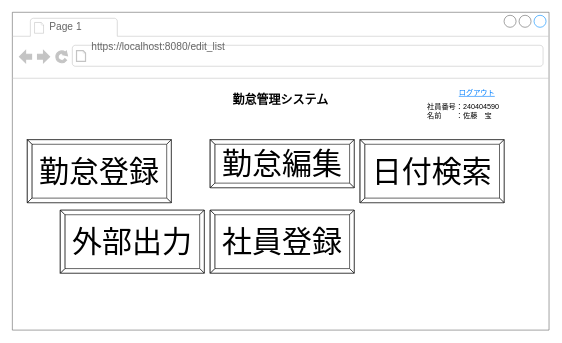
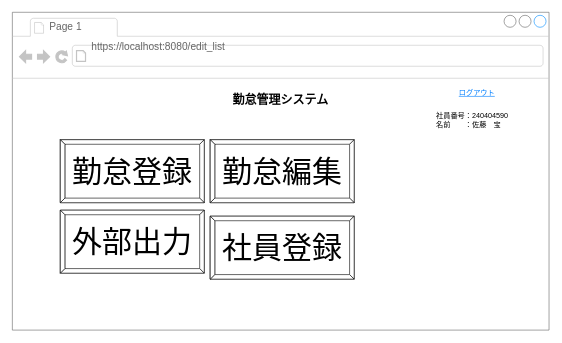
- <mxCell id="7" value="&lt;div&gt;社員番号：240404590&lt;/div&gt;&lt;div&gt;名前　　：佐藤　宝&lt;/div&gt;" style="text;html=1;align=left;verticalAlign=middle;whiteSpace=wrap;rounded=0;" vertex="1" parent="2"><mxGeometry x="690" y="150" width="130" height="30" as="geometry" /></mxCell>
+ <mxCell id="7" value="&lt;div&gt;社員番号：240404590&lt;/div&gt;&lt;div&gt;名前　　：佐藤　宝&lt;/div&gt;" style="text;html=1;align=left;verticalAlign=middle;whiteSpace=wrap;rounded=0;" vertex="1" parent="2"><mxGeometry x="705" y="165" width="130" height="30" as="geometry" /></mxCell>
- <mxCell id="9" value="&lt;font style=&quot;font-size: 50px;&quot;&gt;勤怠編集&lt;/font&gt;" style="labelPosition=center;verticalLabelPosition=middle;align=center;html=1;shape=mxgraph.basic.button;dx=7.6;whiteSpace=wrap;" vertex="1" parent="2"><mxGeometry x="330" y="212.5" width="240" height="80" as="geometry" /></mxCell>
+ <mxCell id="9" value="&lt;font style=&quot;font-size: 50px;&quot;&gt;勤怠編集&lt;/font&gt;" style="labelPosition=center;verticalLabelPosition=middle;align=center;html=1;shape=mxgraph.basic.button;dx=7.6;whiteSpace=wrap;" vertex="1" parent="2"><mxGeometry x="330" y="212.5" width="240" height="105" as="geometry" /></mxCell>
- <mxCell id="8" value="&lt;font style=&quot;font-size: 50px;&quot;&gt;勤怠登録&lt;/font&gt;" style="labelPosition=center;verticalLabelPosition=middle;align=center;html=1;shape=mxgraph.basic.button;dx=7.6;whiteSpace=wrap;" vertex="1" parent="2"><mxGeometry x="25" y="212.5" width="240" height="105" as="geometry" /></mxCell>
+ <mxCell id="8" value="&lt;font style=&quot;font-size: 50px;&quot;&gt;勤怠登録&lt;/font&gt;" style="labelPosition=center;verticalLabelPosition=middle;align=center;html=1;shape=mxgraph.basic.button;dx=7.6;whiteSpace=wrap;" vertex="1" parent="2"><mxGeometry x="80" y="212.5" width="240" height="105" as="geometry" /></mxCell>
- <mxCell id="10" value="&lt;span style=&quot;font-size: 50px;&quot;&gt;日付検索&lt;/span&gt;" style="labelPosition=center;verticalLabelPosition=middle;align=center;html=1;shape=mxgraph.basic.button;dx=7.6;whiteSpace=wrap;" vertex="1" parent="2"><mxGeometry x="580" y="212.5" width="240" height="105" as="geometry" /></mxCell>
- <mxCell id="12" value="&lt;font style=&quot;font-size: 50px;&quot;&gt;社員登録&lt;/font&gt;" style="labelPosition=center;verticalLabelPosition=middle;align=center;html=1;shape=mxgraph.basic.button;dx=7.6;whiteSpace=wrap;" vertex="1" parent="2"><mxGeometry x="330" y="330" width="240" height="105" as="geometry" /></mxCell>
+ <mxCell id="12" value="&lt;font style=&quot;font-size: 50px;&quot;&gt;社員登録&lt;/font&gt;" style="labelPosition=center;verticalLabelPosition=middle;align=center;html=1;shape=mxgraph.basic.button;dx=7.6;whiteSpace=wrap;" vertex="1" parent="2"><mxGeometry x="330" y="340" width="240" height="105" as="geometry" /></mxCell>
